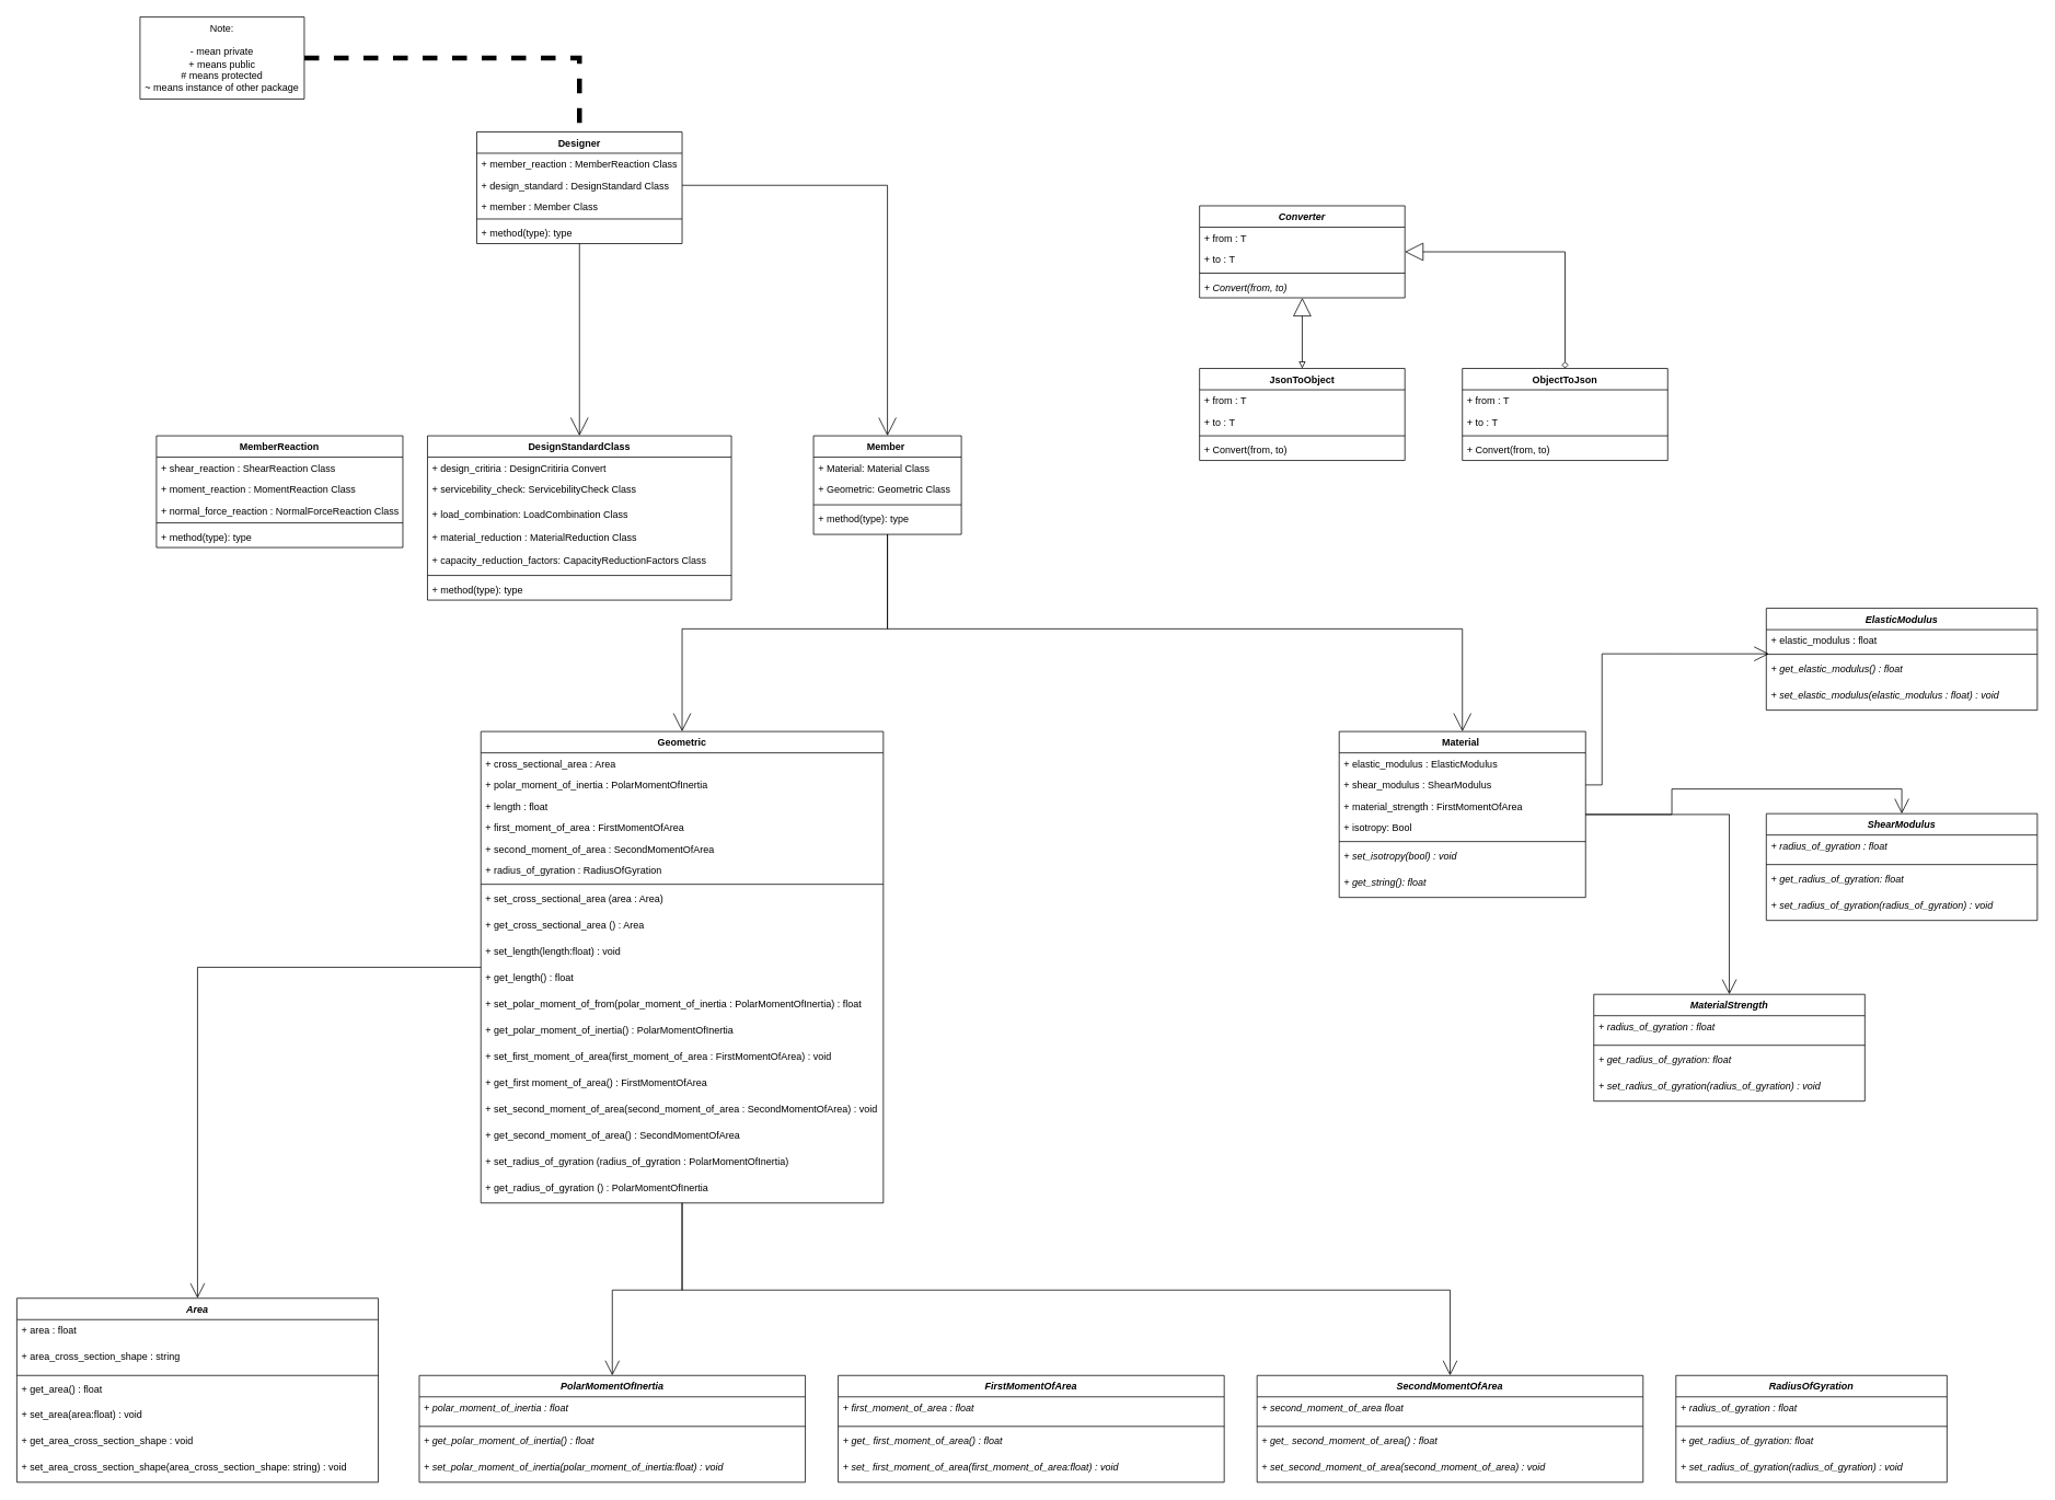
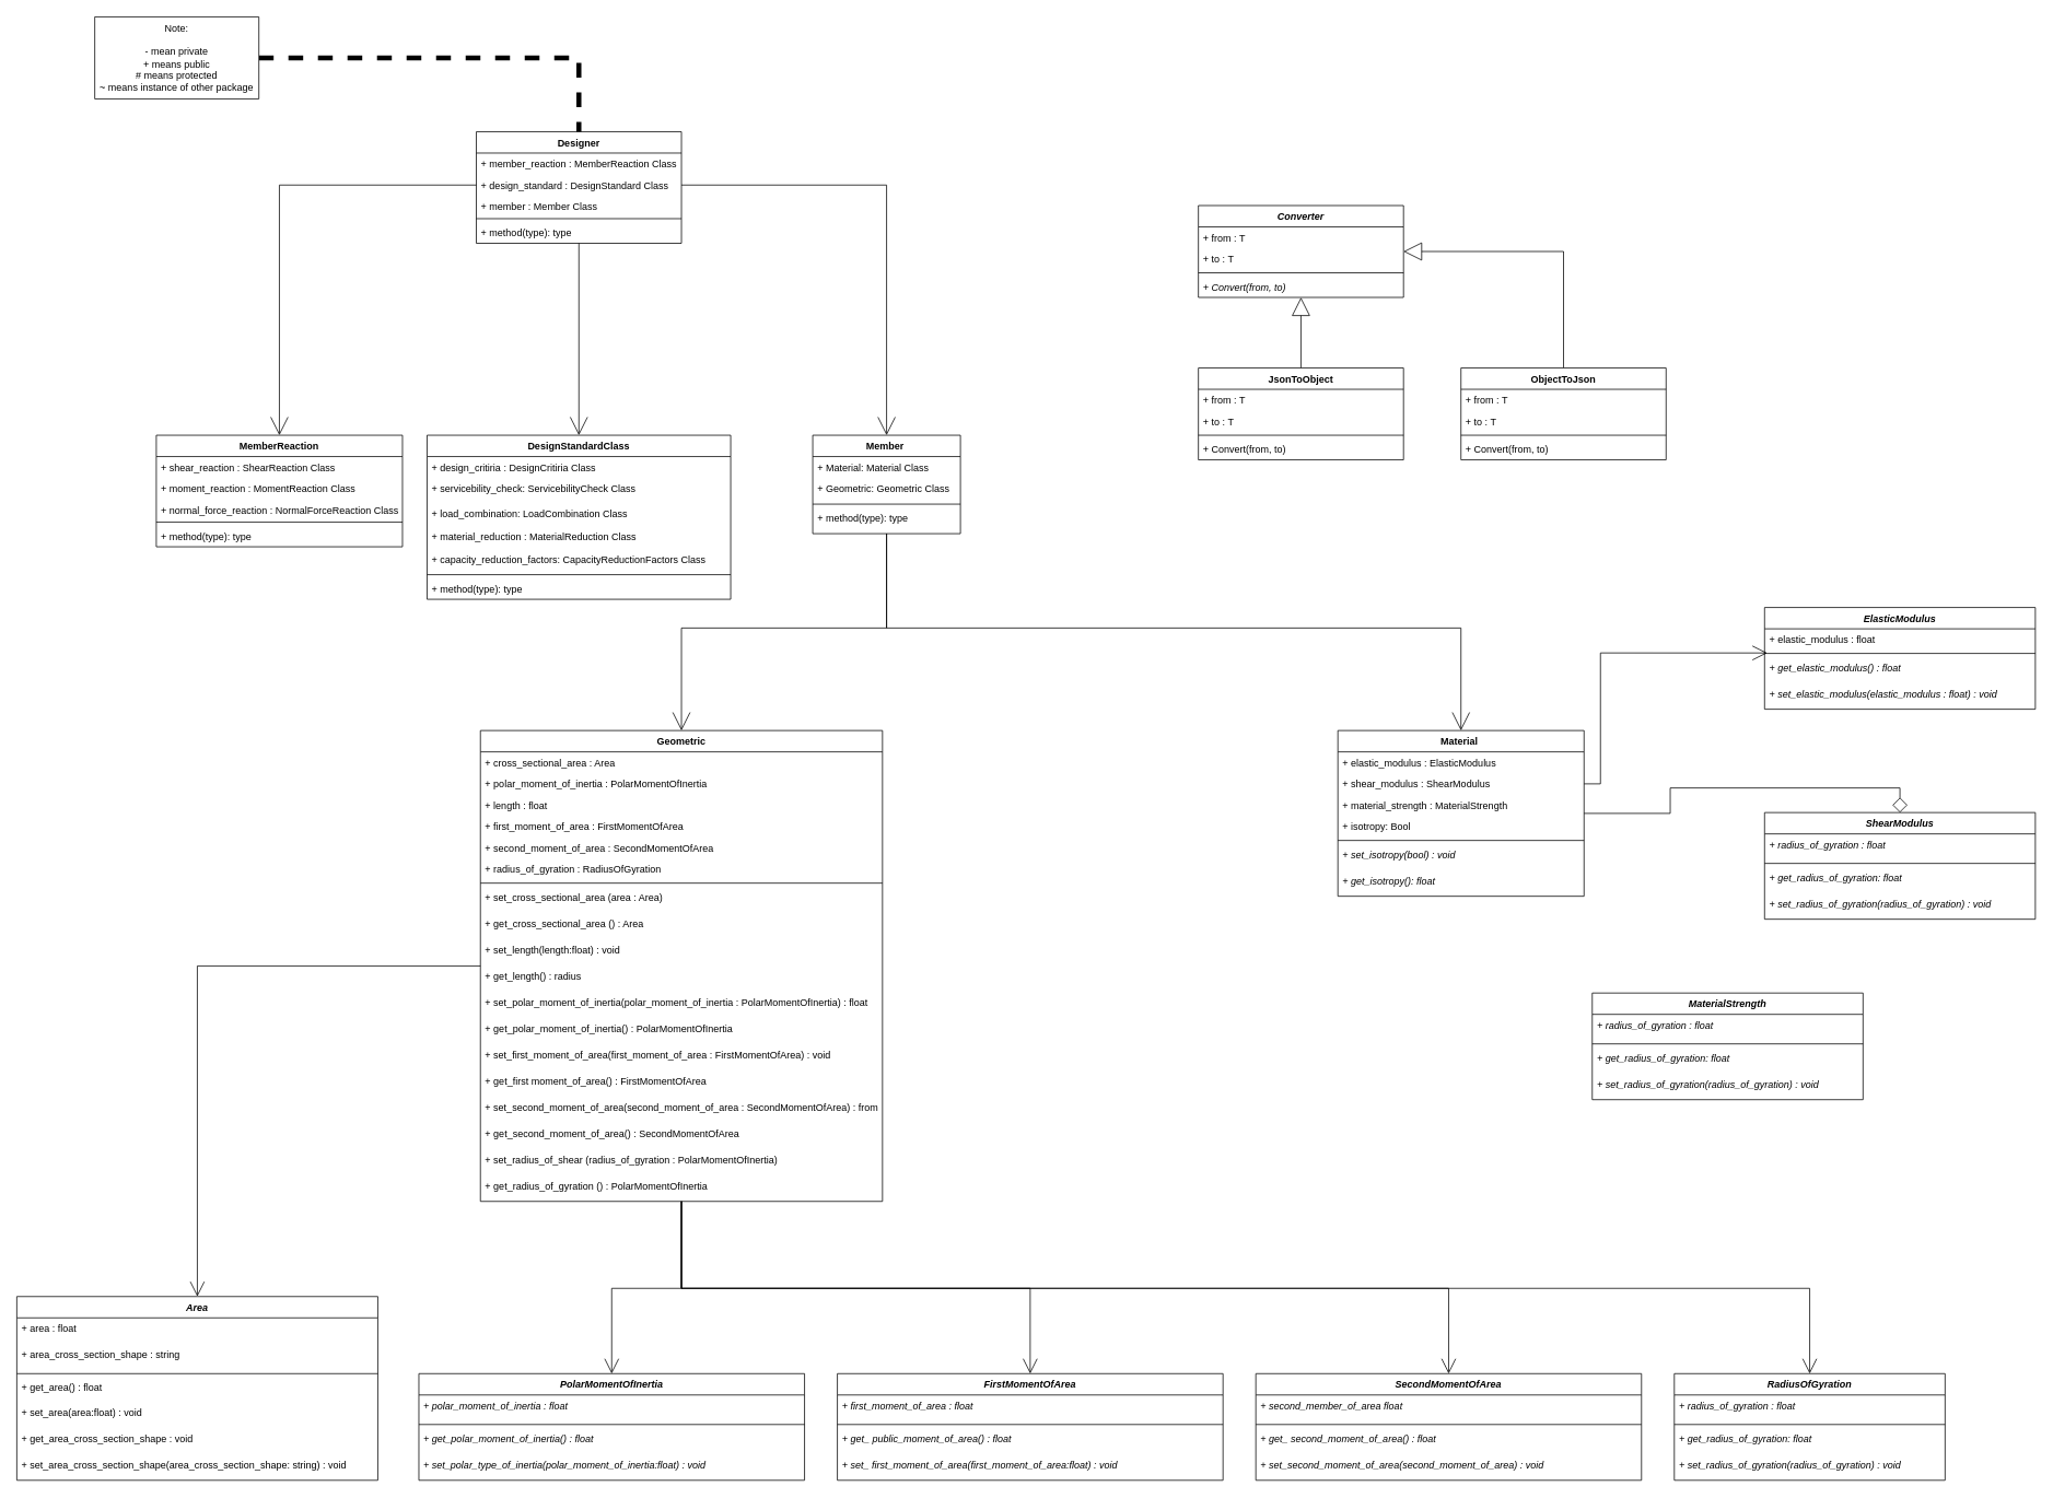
- <mxCell id="52" value="Note:&lt;br&gt;&lt;br&gt;- mean private&lt;br&gt;+ means public&lt;br&gt;# means protected&lt;br&gt;~ means instance of other package" style="shape=note;whiteSpace=wrap;html=1;backgroundOutline=1;darkOpacity=0.05;size=0;" parent="1" vertex="1"><mxGeometry x="170" y="20" width="200" height="100" as="geometry" /></mxCell>
+ <mxCell id="52" value="Note:&lt;br&gt;&lt;br&gt;- mean private&lt;br&gt;+ means public&lt;br&gt;# means protected&lt;br&gt;~ means instance of other package" style="shape=note;whiteSpace=wrap;html=1;backgroundOutline=1;darkOpacity=0.05;size=0;" parent="1" vertex="1"><mxGeometry x="115" y="20" width="200" height="100" as="geometry" /></mxCell>
+ <mxCell id="48" style="edgeStyle=orthogonalEdgeStyle;rounded=0;orthogonalLoop=1;jettySize=auto;html=1;exitX=0;exitY=0.5;exitDx=0;exitDy=0;entryX=0.5;entryY=0;entryDx=0;entryDy=0;startArrow=none;startFill=0;endArrow=open;endFill=0;endSize=20;" parent="1" source="36" target="27" edge="1"><mxGeometry relative="1" as="geometry" /></mxCell>
- <mxCell id="3" value="" style="edgeStyle=orthogonalEdgeStyle;rounded=0;orthogonalLoop=1;jettySize=auto;html=1;endArrow=block;endFill=0;startArrow=block;startFill=0;startSize=20;" parent="1" source="5" target="10" edge="1"><mxGeometry relative="1" as="geometry" /></mxCell>
+ <mxCell id="3" value="" style="edgeStyle=orthogonalEdgeStyle;rounded=0;orthogonalLoop=1;jettySize=auto;html=1;endArrow=none;endFill=0;startArrow=block;startFill=0;startSize=20;" parent="1" source="5" target="10" edge="1"><mxGeometry relative="1" as="geometry" /></mxCell>
- <mxCell id="4" value="" style="edgeStyle=orthogonalEdgeStyle;rounded=0;orthogonalLoop=1;jettySize=auto;html=1;startArrow=block;startFill=0;endArrow=diamond;endFill=0;startSize=20;" parent="1" source="5" target="15" edge="1"><mxGeometry relative="1" as="geometry" /></mxCell>
+ <mxCell id="4" value="" style="edgeStyle=orthogonalEdgeStyle;rounded=0;orthogonalLoop=1;jettySize=auto;html=1;startArrow=block;startFill=0;endArrow=none;endFill=0;startSize=20;" parent="1" source="5" target="15" edge="1"><mxGeometry relative="1" as="geometry" /></mxCell>
- <mxCell id="41" value="+ design_critiria : DesignCritiria Convert&#10;" style="text;strokeColor=none;fillColor=none;align=left;verticalAlign=top;spacingLeft=4;spacingRight=4;overflow=hidden;rotatable=0;points=[[0,0.5],[1,0.5]];portConstraint=eastwest;" parent="40" vertex="1"><mxGeometry y="26" width="370" height="26" as="geometry" /></mxCell>
+ <mxCell id="41" value="+ design_critiria : DesignCritiria Class&#10;" style="text;strokeColor=none;fillColor=none;align=left;verticalAlign=top;spacingLeft=4;spacingRight=4;overflow=hidden;rotatable=0;points=[[0,0.5],[1,0.5]];portConstraint=eastwest;" parent="40" vertex="1"><mxGeometry y="26" width="370" height="26" as="geometry" /></mxCell>
- <mxCell id="86" style="edgeStyle=orthogonalEdgeStyle;rounded=0;orthogonalLoop=1;jettySize=auto;html=1;entryX=0.5;entryY=0;entryDx=0;entryDy=0;endArrow=open;endFill=0;endSize=16;strokeWidth=1;" edge="1" parent="1" source="88" target="121"><mxGeometry relative="1" as="geometry" /></mxCell>
+ <mxCell id="86" style="edgeStyle=orthogonalEdgeStyle;rounded=0;orthogonalLoop=1;jettySize=auto;html=1;entryX=0.5;entryY=0;entryDx=0;entryDy=0;endArrow=diamond;endFill=0;endSize=16;strokeWidth=1;" edge="1" parent="1" source="88" target="121"><mxGeometry relative="1" as="geometry" /></mxCell>
- <mxCell id="91" value="+ material_strength : FirstMomentOfArea" style="text;strokeColor=none;fillColor=none;align=left;verticalAlign=top;spacingLeft=4;spacingRight=4;overflow=hidden;rotatable=0;points=[[0,0.5],[1,0.5]];portConstraint=eastwest;" parent="88" vertex="1"><mxGeometry y="78" width="300" height="26" as="geometry" /></mxCell>
+ <mxCell id="91" value="+ material_strength : MaterialStrength" style="text;strokeColor=none;fillColor=none;align=left;verticalAlign=top;spacingLeft=4;spacingRight=4;overflow=hidden;rotatable=0;points=[[0,0.5],[1,0.5]];portConstraint=eastwest;" parent="88" vertex="1"><mxGeometry y="78" width="300" height="26" as="geometry" /></mxCell>
- <mxCell id="87" style="edgeStyle=orthogonalEdgeStyle;rounded=0;orthogonalLoop=1;jettySize=auto;html=1;entryX=0.5;entryY=0;entryDx=0;entryDy=0;endArrow=open;endFill=0;endSize=16;strokeWidth=1;" edge="1" parent="1" source="88" target="126"><mxGeometry relative="1" as="geometry" /></mxCell>
- <mxCell id="95" value="+ get_string(): float" style="text;strokeColor=none;fillColor=none;align=left;verticalAlign=top;spacingLeft=4;spacingRight=4;overflow=hidden;rotatable=0;points=[[0,0.5],[1,0.5]];portConstraint=eastwest;fontStyle=2" vertex="1" parent="88"><mxGeometry y="170" width="300" height="32" as="geometry" /></mxCell>
+ <mxCell id="95" value="+ get_isotropy(): float" style="text;strokeColor=none;fillColor=none;align=left;verticalAlign=top;spacingLeft=4;spacingRight=4;overflow=hidden;rotatable=0;points=[[0,0.5],[1,0.5]];portConstraint=eastwest;fontStyle=2" vertex="1" parent="88"><mxGeometry y="170" width="300" height="32" as="geometry" /></mxCell>
- <mxCell id="76" value="+ get_length() : float" style="text;strokeColor=none;fillColor=none;align=left;verticalAlign=top;spacingLeft=4;spacingRight=4;overflow=hidden;rotatable=0;points=[[0,0.5],[1,0.5]];portConstraint=eastwest;fontStyle=0" vertex="1" parent="65"><mxGeometry y="286" width="490" height="32" as="geometry" /></mxCell>
+ <mxCell id="76" value="+ get_length() : radius" style="text;strokeColor=none;fillColor=none;align=left;verticalAlign=top;spacingLeft=4;spacingRight=4;overflow=hidden;rotatable=0;points=[[0,0.5],[1,0.5]];portConstraint=eastwest;fontStyle=0" vertex="1" parent="65"><mxGeometry y="286" width="490" height="32" as="geometry" /></mxCell>
- <mxCell id="77" value="+ set_polar_moment_of_from(polar_moment_of_inertia : PolarMomentOfInertia) : float" style="text;strokeColor=none;fillColor=none;align=left;verticalAlign=top;spacingLeft=4;spacingRight=4;overflow=hidden;rotatable=0;points=[[0,0.5],[1,0.5]];portConstraint=eastwest;fontStyle=0" vertex="1" parent="65"><mxGeometry y="318" width="490" height="32" as="geometry" /></mxCell>
+ <mxCell id="77" value="+ set_polar_moment_of_inertia(polar_moment_of_inertia : PolarMomentOfInertia) : float" style="text;strokeColor=none;fillColor=none;align=left;verticalAlign=top;spacingLeft=4;spacingRight=4;overflow=hidden;rotatable=0;points=[[0,0.5],[1,0.5]];portConstraint=eastwest;fontStyle=0" vertex="1" parent="65"><mxGeometry y="318" width="490" height="32" as="geometry" /></mxCell>
- <mxCell id="81" value="+ set_second_moment_of_area(second_moment_of_area : SecondMomentOfArea) : void" style="text;strokeColor=none;fillColor=none;align=left;verticalAlign=top;spacingLeft=4;spacingRight=4;overflow=hidden;rotatable=0;points=[[0,0.5],[1,0.5]];portConstraint=eastwest;fontStyle=0" vertex="1" parent="65"><mxGeometry y="446" width="490" height="32" as="geometry" /></mxCell>
+ <mxCell id="81" value="+ set_second_moment_of_area(second_moment_of_area : SecondMomentOfArea) : from" style="text;strokeColor=none;fillColor=none;align=left;verticalAlign=top;spacingLeft=4;spacingRight=4;overflow=hidden;rotatable=0;points=[[0,0.5],[1,0.5]];portConstraint=eastwest;fontStyle=0" vertex="1" parent="65"><mxGeometry y="446" width="490" height="32" as="geometry" /></mxCell>
- <mxCell id="83" value="+ set_radius_of_gyration (radius_of_gyration : PolarMomentOfInertia) " style="text;strokeColor=none;fillColor=none;align=left;verticalAlign=top;spacingLeft=4;spacingRight=4;overflow=hidden;rotatable=0;points=[[0,0.5],[1,0.5]];portConstraint=eastwest;fontStyle=0" vertex="1" parent="65"><mxGeometry y="510" width="490" height="32" as="geometry" /></mxCell>
+ <mxCell id="83" value="+ set_radius_of_shear (radius_of_gyration : PolarMomentOfInertia) " style="text;strokeColor=none;fillColor=none;align=left;verticalAlign=top;spacingLeft=4;spacingRight=4;overflow=hidden;rotatable=0;points=[[0,0.5],[1,0.5]];portConstraint=eastwest;fontStyle=0" vertex="1" parent="65"><mxGeometry y="510" width="490" height="32" as="geometry" /></mxCell>
+ <mxCell id="64" style="edgeStyle=orthogonalEdgeStyle;rounded=0;orthogonalLoop=1;jettySize=auto;html=1;entryX=0.5;entryY=0;entryDx=0;entryDy=0;endArrow=open;endFill=0;endSize=16;strokeWidth=1;" edge="1" parent="1" source="65" target="111"><mxGeometry relative="1" as="geometry"><Array as="points"><mxPoint x="830" y="1570" /><mxPoint x="2205" y="1570" /></Array></mxGeometry></mxCell>
+ <mxCell id="62" style="edgeStyle=orthogonalEdgeStyle;rounded=0;orthogonalLoop=1;jettySize=auto;html=1;entryX=0.5;entryY=0;entryDx=0;entryDy=0;endArrow=open;endFill=0;endSize=16;strokeWidth=1;" edge="1" parent="1" source="65" target="101"><mxGeometry relative="1" as="geometry"><Array as="points"><mxPoint x="830" y="1570" /><mxPoint x="1255" y="1570" /></Array></mxGeometry></mxCell>
- <mxCell id="107" value="+ second_moment_of_area float" style="text;strokeColor=none;fillColor=none;align=left;verticalAlign=top;spacingLeft=4;spacingRight=4;overflow=hidden;rotatable=0;points=[[0,0.5],[1,0.5]];portConstraint=eastwest;fontStyle=2" parent="106" vertex="1"><mxGeometry y="26" width="470" height="32" as="geometry" /></mxCell>
+ <mxCell id="107" value="+ second_member_of_area float" style="text;strokeColor=none;fillColor=none;align=left;verticalAlign=top;spacingLeft=4;spacingRight=4;overflow=hidden;rotatable=0;points=[[0,0.5],[1,0.5]];portConstraint=eastwest;fontStyle=2" parent="106" vertex="1"><mxGeometry y="26" width="470" height="32" as="geometry" /></mxCell>
- <mxCell id="104" value="+ get_ first_moment_of_area() : float" style="text;strokeColor=none;fillColor=none;align=left;verticalAlign=top;spacingLeft=4;spacingRight=4;overflow=hidden;rotatable=0;points=[[0,0.5],[1,0.5]];portConstraint=eastwest;fontStyle=2" parent="101" vertex="1"><mxGeometry y="66" width="470" height="32" as="geometry" /></mxCell>
+ <mxCell id="104" value="+ get_ public_moment_of_area() : float" style="text;strokeColor=none;fillColor=none;align=left;verticalAlign=top;spacingLeft=4;spacingRight=4;overflow=hidden;rotatable=0;points=[[0,0.5],[1,0.5]];portConstraint=eastwest;fontStyle=2" parent="101" vertex="1"><mxGeometry y="66" width="470" height="32" as="geometry" /></mxCell>
- <mxCell id="120" value="+ set_polar_moment_of_inertia(polar_moment_of_inertia:float) : void" style="text;strokeColor=none;fillColor=none;align=left;verticalAlign=top;spacingLeft=4;spacingRight=4;overflow=hidden;rotatable=0;points=[[0,0.5],[1,0.5]];portConstraint=eastwest;fontStyle=2" parent="116" vertex="1"><mxGeometry y="98" width="470" height="32" as="geometry" /></mxCell>
+ <mxCell id="120" value="+ set_polar_type_of_inertia(polar_moment_of_inertia:float) : void" style="text;strokeColor=none;fillColor=none;align=left;verticalAlign=top;spacingLeft=4;spacingRight=4;overflow=hidden;rotatable=0;points=[[0,0.5],[1,0.5]];portConstraint=eastwest;fontStyle=2" parent="116" vertex="1"><mxGeometry y="98" width="470" height="32" as="geometry" /></mxCell>
